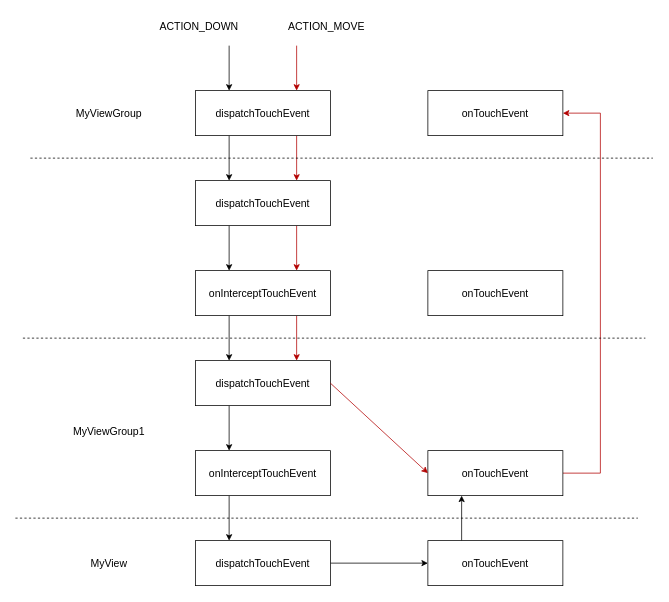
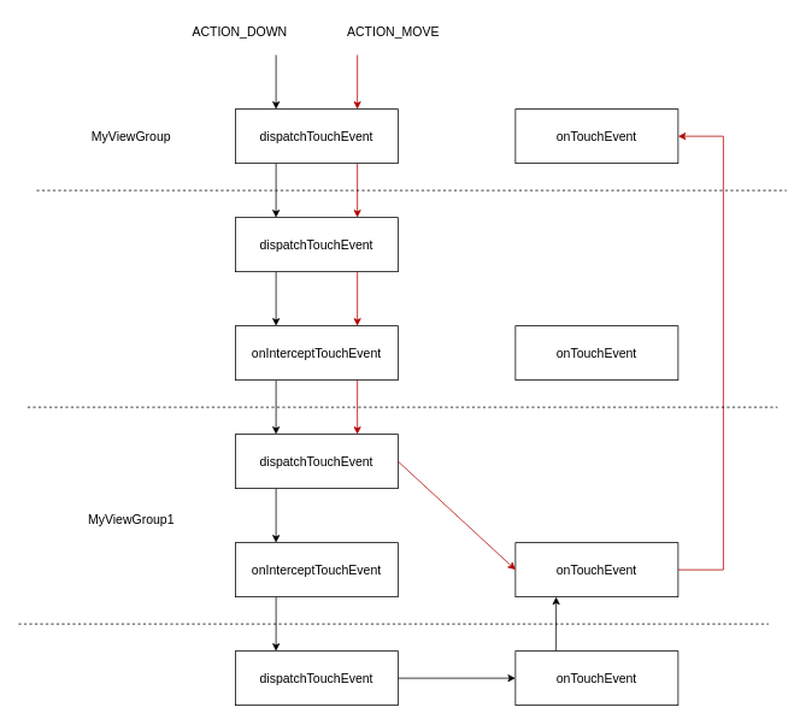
- <mxCell id="25" value="MyView" style="text;html=1;strokeColor=none;fillColor=none;align=center;verticalAlign=middle;whiteSpace=wrap;rounded=0;fontSize=14;" parent="1" vertex="1"><mxGeometry x="70" y="735" width="150" height="30" as="geometry" /></mxCell>
